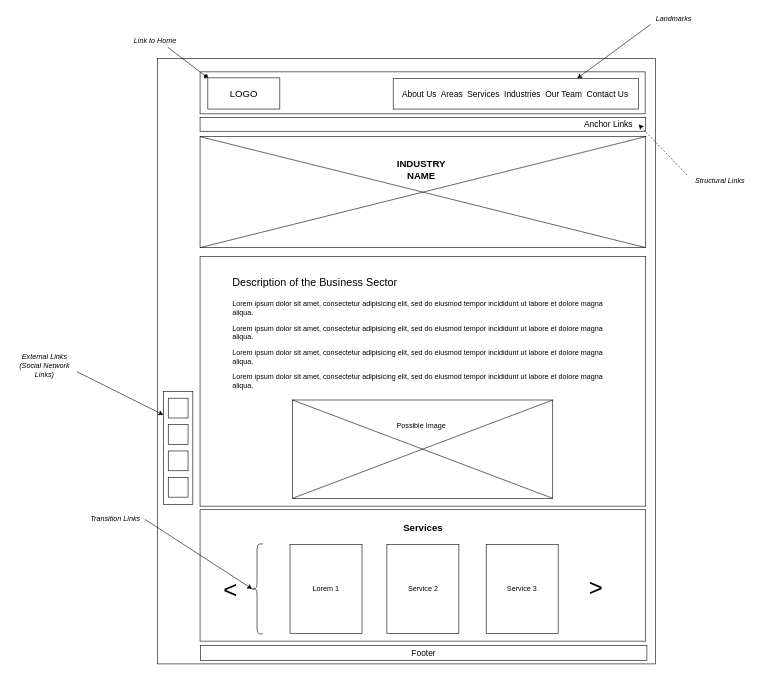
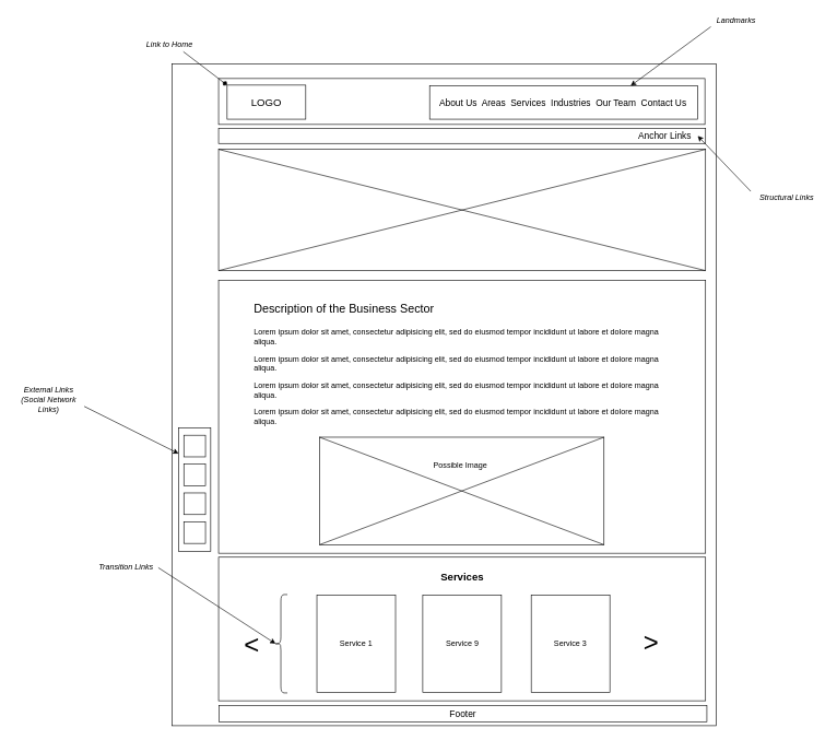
- <mxCell id="46" value="" style="endArrow=classic;html=1;entryX=1;entryY=0.5;entryDx=0;entryDy=0;exitX=0;exitY=0;exitDx=0;exitDy=0;dashed=1;" edge="1" parent="1" source="45" target="44"><mxGeometry width="50" height="50" relative="1" as="geometry"><mxPoint x="226" y="204" as="sourcePoint" /><mxPoint x="276" y="154" as="targetPoint" /></mxGeometry></mxCell>
+ <mxCell id="46" value="" style="endArrow=classic;html=1;entryX=1;entryY=0.5;entryDx=0;entryDy=0;exitX=0;exitY=0;exitDx=0;exitDy=0;" edge="1" parent="1" source="45" target="44"><mxGeometry width="50" height="50" relative="1" as="geometry"><mxPoint x="226" y="204" as="sourcePoint" /><mxPoint x="276" y="154" as="targetPoint" /></mxGeometry></mxCell>
- <mxCell id="14" value="&lt;b&gt;&lt;font style=&quot;font-size: 16px&quot;&gt;INDUSTRY NAME&lt;br&gt;&lt;/font&gt;&lt;/b&gt;" style="text;html=1;strokeColor=none;fillColor=none;align=center;verticalAlign=middle;whiteSpace=wrap;rounded=0;" parent="1" vertex="1"><mxGeometry x="636" y="272" width="132" height="20" as="geometry" /></mxCell>
- <mxCell id="27" value="Lorem 1" style="text;html=1;strokeColor=none;fillColor=none;align=center;verticalAlign=middle;whiteSpace=wrap;rounded=0;" parent="21" vertex="1"><mxGeometry x="177" y="119.342" width="66" height="25.318" as="geometry" /></mxCell>
+ <mxCell id="27" value="Service 1" style="text;html=1;strokeColor=none;fillColor=none;align=center;verticalAlign=middle;whiteSpace=wrap;rounded=0;" parent="21" vertex="1"><mxGeometry x="177" y="119.342" width="66" height="25.318" as="geometry" /></mxCell>
- <mxCell id="30" value="Service 2" style="text;html=1;strokeColor=none;fillColor=none;align=center;verticalAlign=middle;whiteSpace=wrap;rounded=0;" parent="21" vertex="1"><mxGeometry x="338.5" y="119.342" width="66" height="25.318" as="geometry" /></mxCell>
+ <mxCell id="30" value="Service 9" style="text;html=1;strokeColor=none;fillColor=none;align=center;verticalAlign=middle;whiteSpace=wrap;rounded=0;" parent="21" vertex="1"><mxGeometry x="338.5" y="119.342" width="66" height="25.318" as="geometry" /></mxCell>
